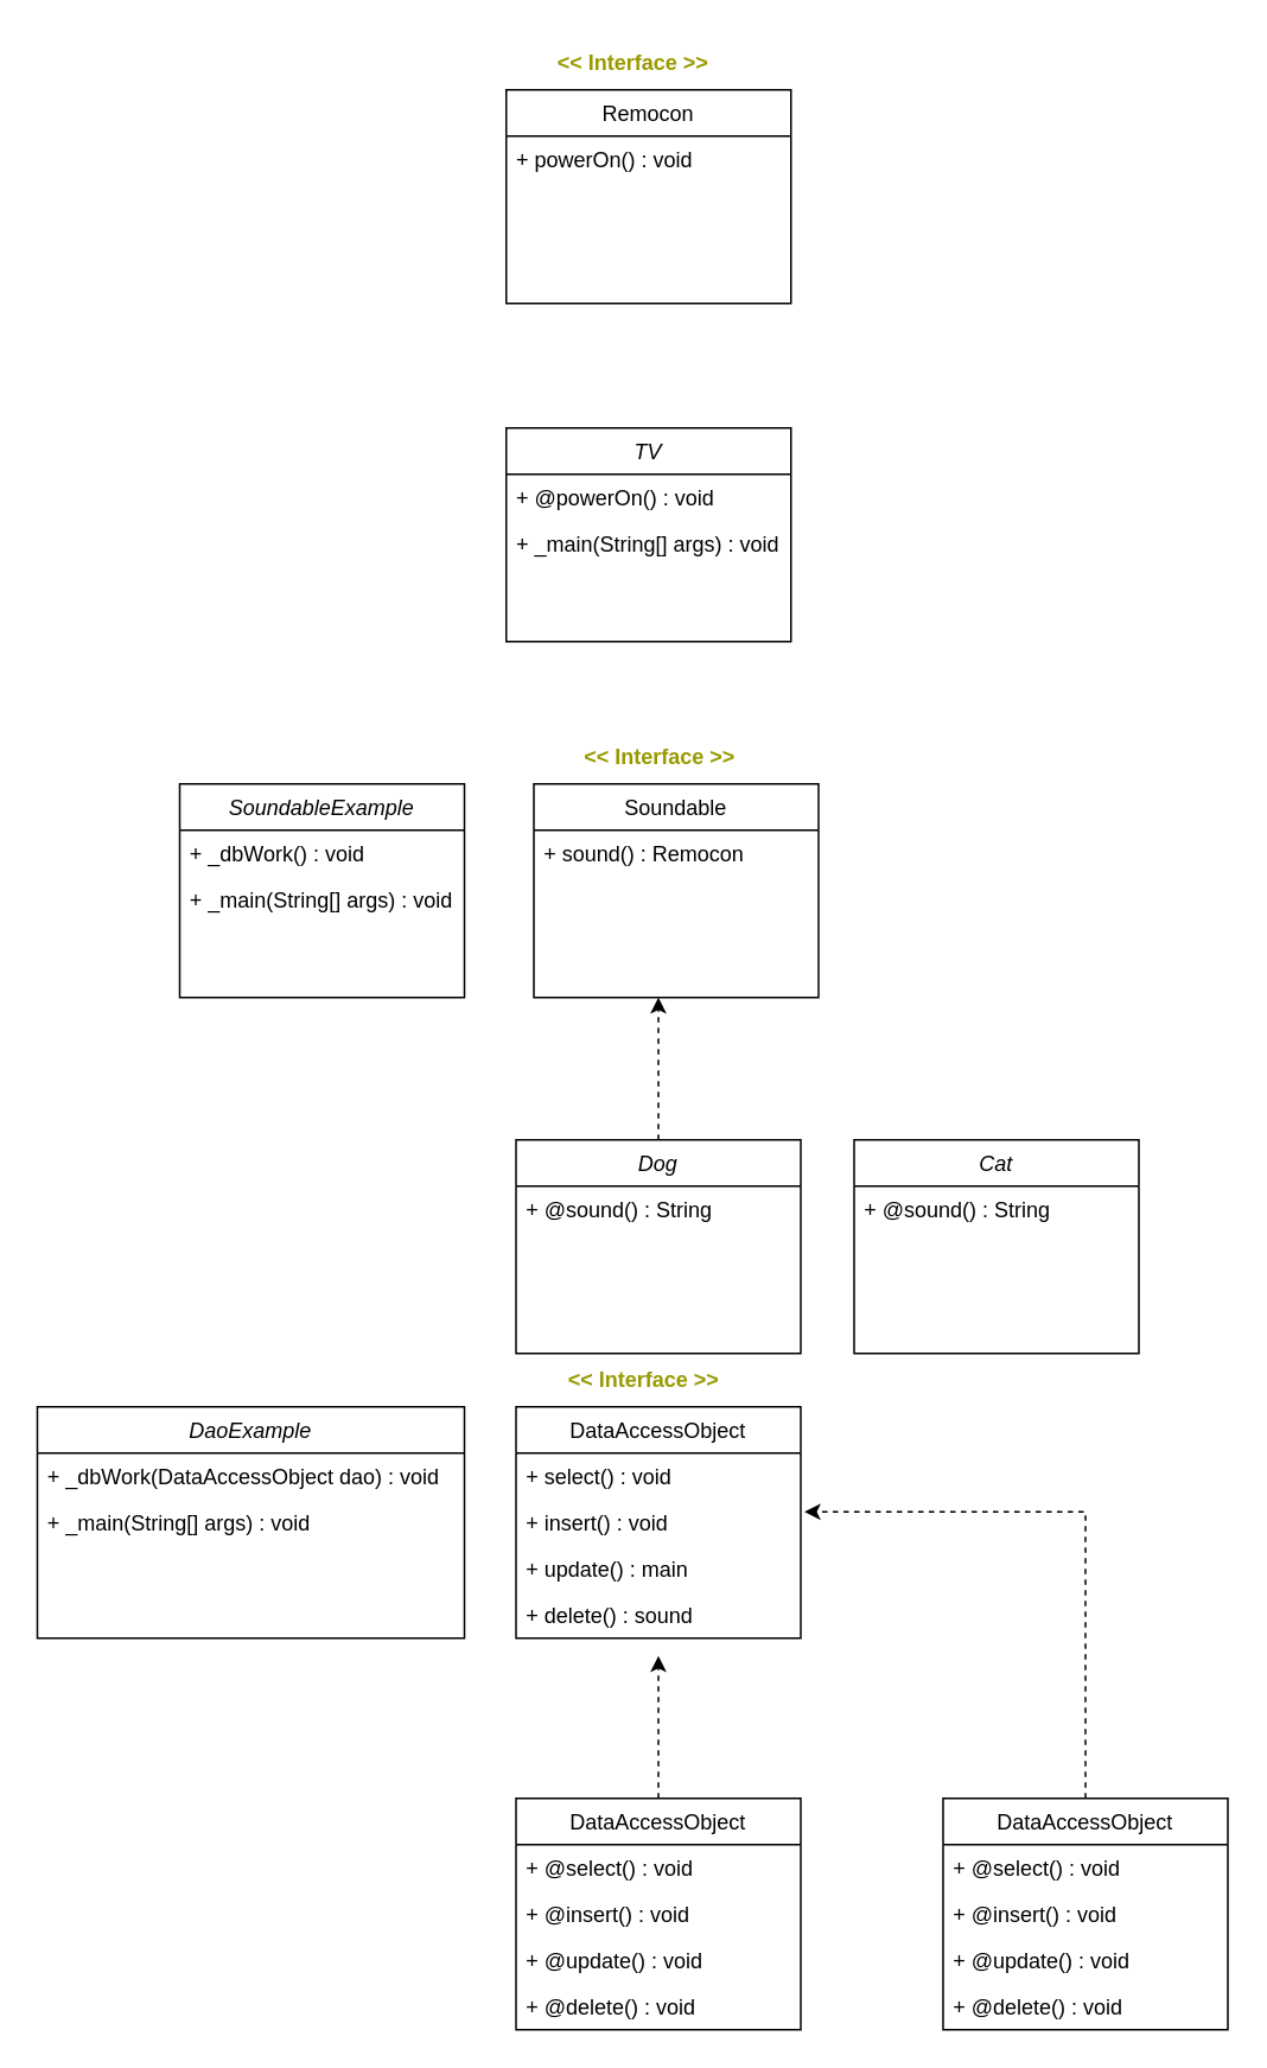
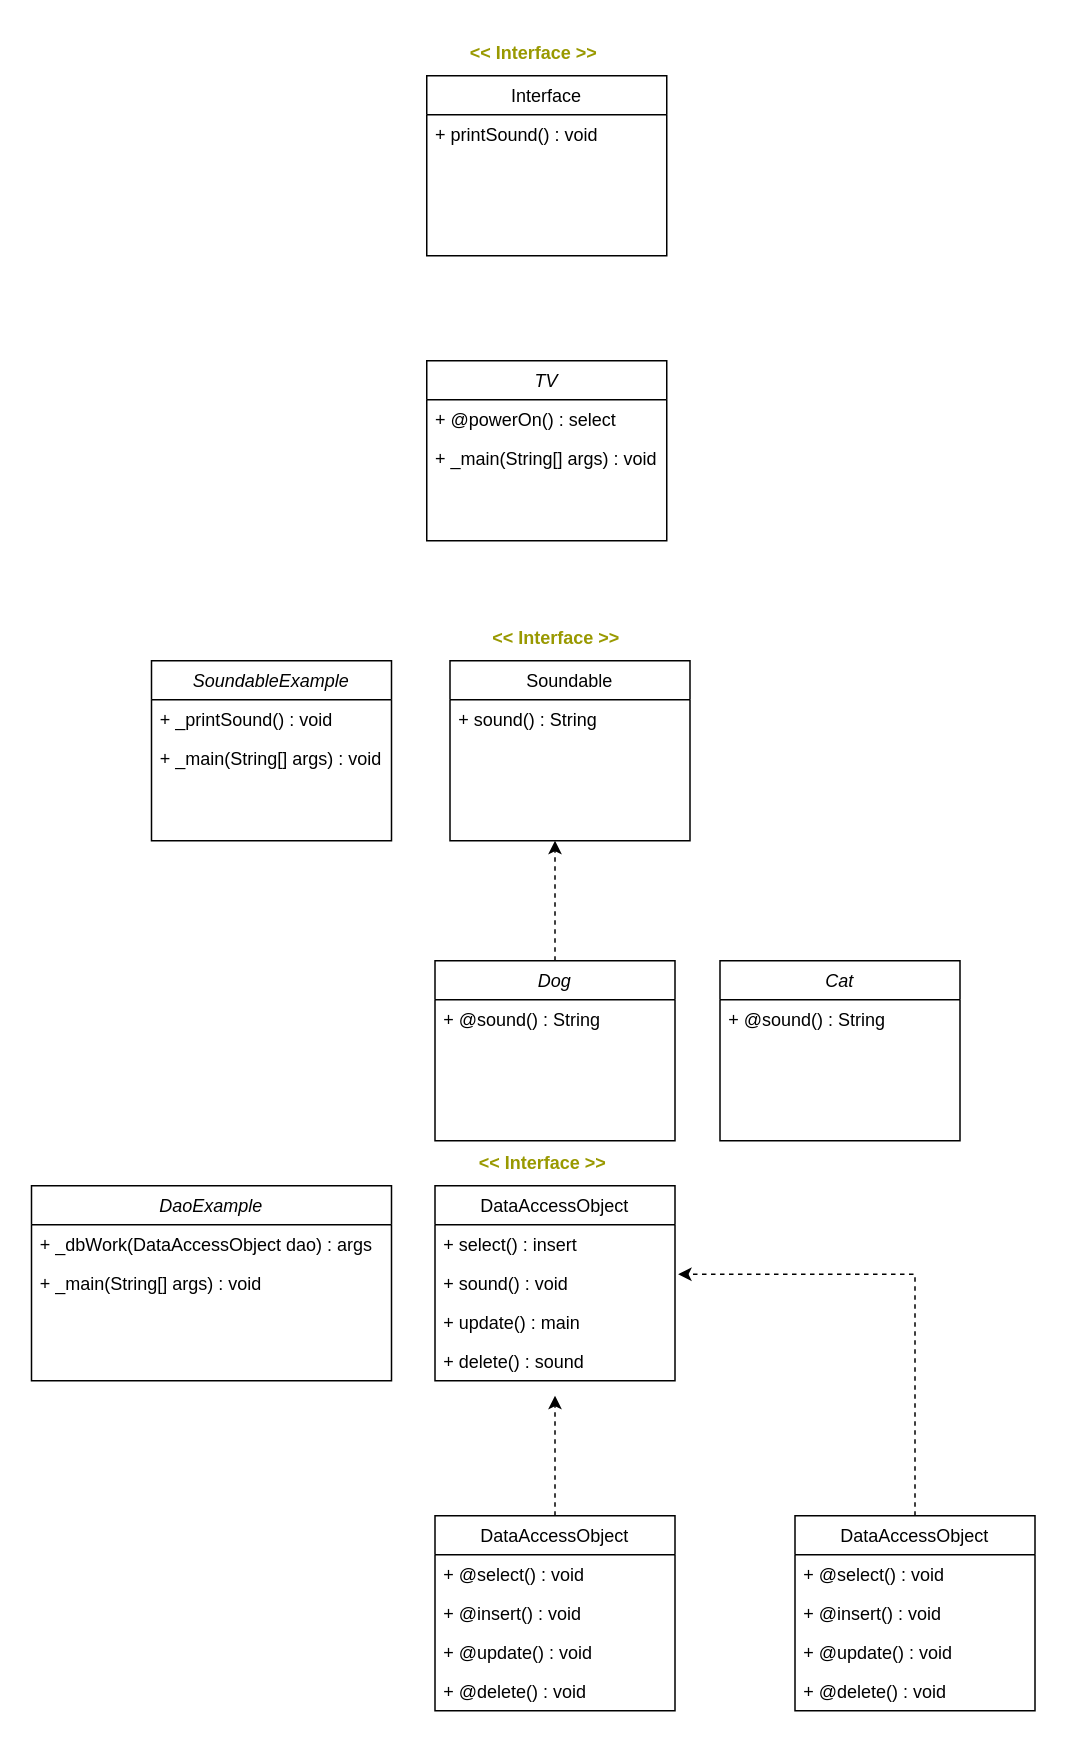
- <mxCell id="10" value="Remocon" style="swimlane;fontStyle=0;align=center;verticalAlign=top;childLayout=stackLayout;horizontal=1;startSize=26;horizontalStack=0;resizeParent=1;resizeLast=0;collapsible=1;marginBottom=0;rounded=0;shadow=0;strokeWidth=1;" parent="1" vertex="1"><mxGeometry x="284" y="50" width="160" height="120" as="geometry"><mxRectangle x="550" y="140" width="160" height="26" as="alternateBounds" /></mxGeometry></mxCell>
+ <mxCell id="10" value="Interface" style="swimlane;fontStyle=0;align=center;verticalAlign=top;childLayout=stackLayout;horizontal=1;startSize=26;horizontalStack=0;resizeParent=1;resizeLast=0;collapsible=1;marginBottom=0;rounded=0;shadow=0;strokeWidth=1;" parent="1" vertex="1"><mxGeometry x="284" y="50" width="160" height="120" as="geometry"><mxRectangle x="550" y="140" width="160" height="26" as="alternateBounds" /></mxGeometry></mxCell>
- <mxCell id="11" value="+ powerOn() : void" style="text;align=left;verticalAlign=top;spacingLeft=4;spacingRight=4;overflow=hidden;rotatable=0;points=[[0,0.5],[1,0.5]];portConstraint=eastwest;" parent="10" vertex="1"><mxGeometry y="26" width="160" height="26" as="geometry" /></mxCell>
+ <mxCell id="11" value="+ printSound() : void" style="text;align=left;verticalAlign=top;spacingLeft=4;spacingRight=4;overflow=hidden;rotatable=0;points=[[0,0.5],[1,0.5]];portConstraint=eastwest;" parent="10" vertex="1"><mxGeometry y="26" width="160" height="26" as="geometry" /></mxCell>
- <mxCell id="8" value="+ @powerOn() : void" style="text;align=left;verticalAlign=top;spacingLeft=4;spacingRight=4;overflow=hidden;rotatable=0;points=[[0,0.5],[1,0.5]];portConstraint=eastwest;" parent="7" vertex="1"><mxGeometry y="26" width="160" height="26" as="geometry" /></mxCell>
+ <mxCell id="8" value="+ @powerOn() : select" style="text;align=left;verticalAlign=top;spacingLeft=4;spacingRight=4;overflow=hidden;rotatable=0;points=[[0,0.5],[1,0.5]];portConstraint=eastwest;" parent="7" vertex="1"><mxGeometry y="26" width="160" height="26" as="geometry" /></mxCell>
- <mxCell id="3" value="+ _dbWork() : void" style="text;align=left;verticalAlign=top;spacingLeft=4;spacingRight=4;overflow=hidden;rotatable=0;points=[[0,0.5],[1,0.5]];portConstraint=eastwest;" parent="2" vertex="1"><mxGeometry y="26" width="160" height="26" as="geometry" /></mxCell>
+ <mxCell id="3" value="+ _printSound() : void" style="text;align=left;verticalAlign=top;spacingLeft=4;spacingRight=4;overflow=hidden;rotatable=0;points=[[0,0.5],[1,0.5]];portConstraint=eastwest;" parent="2" vertex="1"><mxGeometry y="26" width="160" height="26" as="geometry" /></mxCell>
- <mxCell id="6" value="+ sound() : Remocon" style="text;align=left;verticalAlign=top;spacingLeft=4;spacingRight=4;overflow=hidden;rotatable=0;points=[[0,0.5],[1,0.5]];portConstraint=eastwest;" parent="5" vertex="1"><mxGeometry y="26" width="160" height="26" as="geometry" /></mxCell>
+ <mxCell id="6" value="+ sound() : String" style="text;align=left;verticalAlign=top;spacingLeft=4;spacingRight=4;overflow=hidden;rotatable=0;points=[[0,0.5],[1,0.5]];portConstraint=eastwest;" parent="5" vertex="1"><mxGeometry y="26" width="160" height="26" as="geometry" /></mxCell>
- <mxCell id="18" value="+ _dbWork(DataAccessObject dao) : void" style="text;align=left;verticalAlign=top;spacingLeft=4;spacingRight=4;overflow=hidden;rotatable=0;points=[[0,0.5],[1,0.5]];portConstraint=eastwest;" parent="17" vertex="1"><mxGeometry y="26" width="240" height="26" as="geometry" /></mxCell>
+ <mxCell id="18" value="+ _dbWork(DataAccessObject dao) : args" style="text;align=left;verticalAlign=top;spacingLeft=4;spacingRight=4;overflow=hidden;rotatable=0;points=[[0,0.5],[1,0.5]];portConstraint=eastwest;" parent="17" vertex="1"><mxGeometry y="26" width="240" height="26" as="geometry" /></mxCell>
- <mxCell id="21" value="+ select() : void" style="text;align=left;verticalAlign=top;spacingLeft=4;spacingRight=4;overflow=hidden;rotatable=0;points=[[0,0.5],[1,0.5]];portConstraint=eastwest;" parent="20" vertex="1"><mxGeometry y="26" width="160" height="26" as="geometry" /></mxCell>
+ <mxCell id="21" value="+ select() : insert" style="text;align=left;verticalAlign=top;spacingLeft=4;spacingRight=4;overflow=hidden;rotatable=0;points=[[0,0.5],[1,0.5]];portConstraint=eastwest;" parent="20" vertex="1"><mxGeometry y="26" width="160" height="26" as="geometry" /></mxCell>
- <mxCell id="22" value="+ insert() : void" style="text;align=left;verticalAlign=top;spacingLeft=4;spacingRight=4;overflow=hidden;rotatable=0;points=[[0,0.5],[1,0.5]];portConstraint=eastwest;" parent="20" vertex="1"><mxGeometry y="52" width="160" height="26" as="geometry" /></mxCell>
+ <mxCell id="22" value="+ sound() : void" style="text;align=left;verticalAlign=top;spacingLeft=4;spacingRight=4;overflow=hidden;rotatable=0;points=[[0,0.5],[1,0.5]];portConstraint=eastwest;" parent="20" vertex="1"><mxGeometry y="52" width="160" height="26" as="geometry" /></mxCell>
